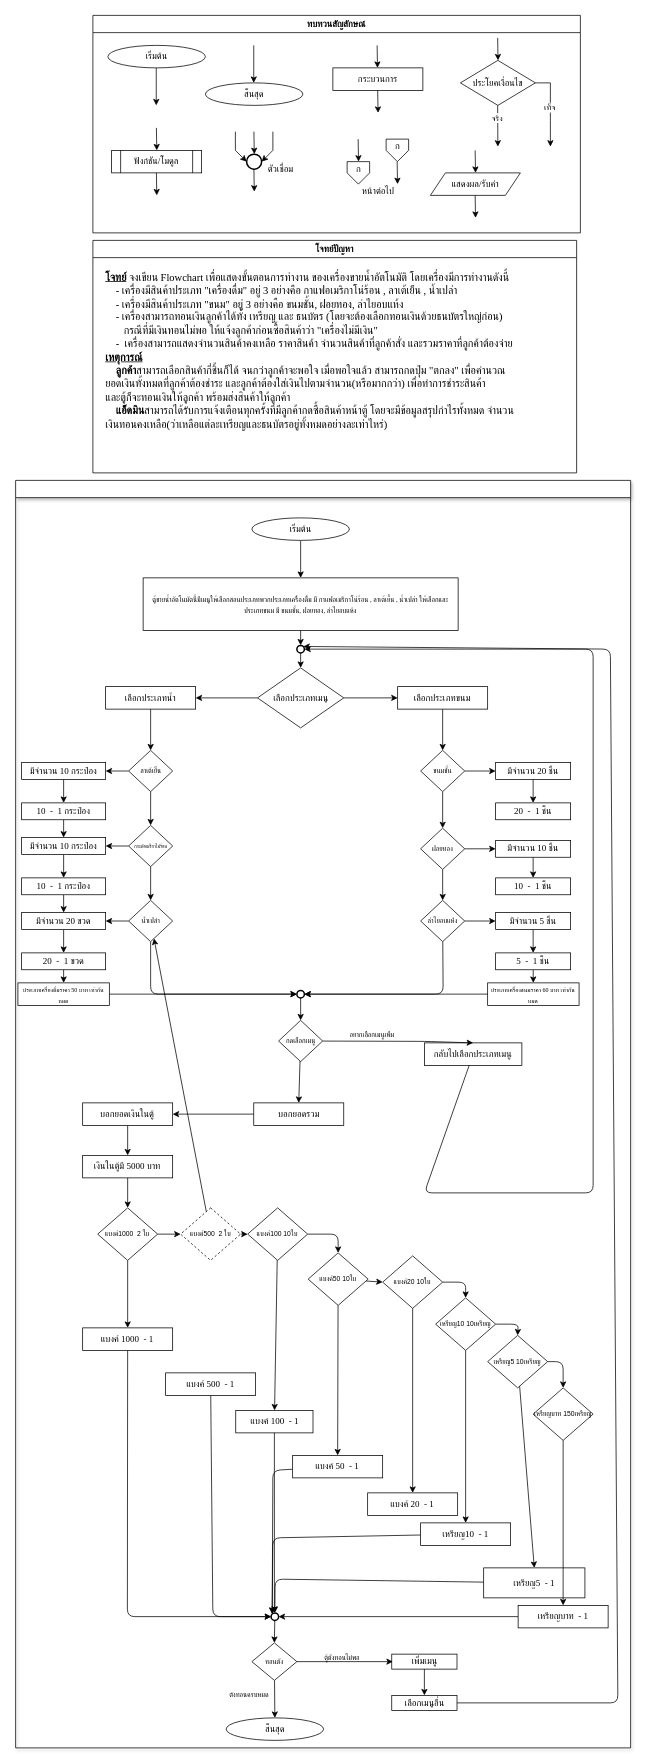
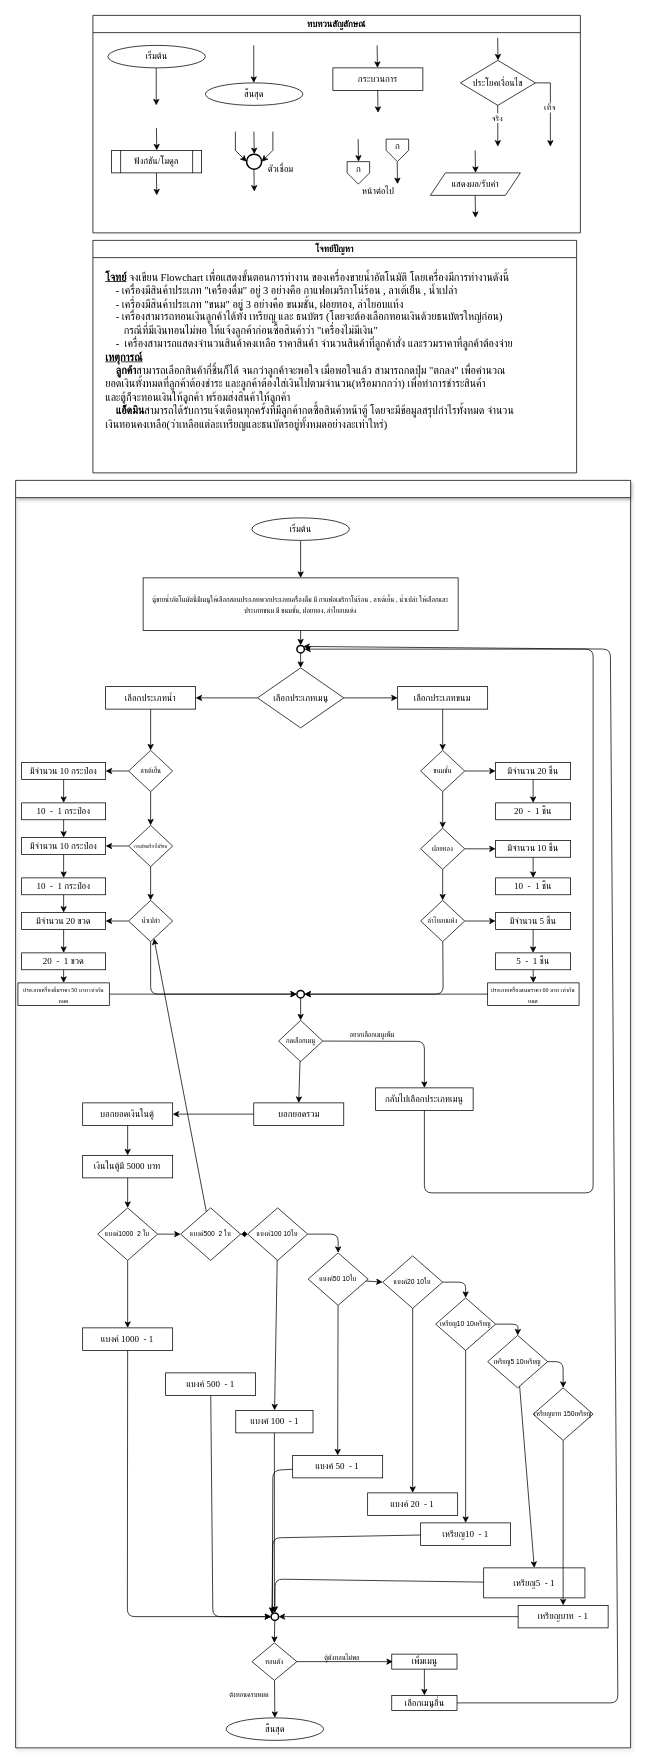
- <mxCell id="90" value="กลับไปเลือกประเภทเมนู" style="rounded=0;whiteSpace=wrap;html=1;fontFamily=Sarabun;fontSource=https%3A%2F%2Ffonts.googleapis.com%2Fcss%3Ffamily%3DSarabun;" parent="35" vertex="1"><mxGeometry x="545" y="750" width="130" height="30" as="geometry" /></mxCell>
+ <mxCell id="90" value="กลับไปเลือกประเภทเมนู" style="rounded=0;whiteSpace=wrap;html=1;fontFamily=Sarabun;fontSource=https%3A%2F%2Ffonts.googleapis.com%2Fcss%3Ffamily%3DSarabun;" parent="35" vertex="1"><mxGeometry x="480" y="810" width="130" height="30" as="geometry" /></mxCell>
- <mxCell id="109" value="&lt;font style=&quot;font-size: 9px;&quot;&gt;แบงค์500&amp;nbsp; 2 ใบ&lt;/font&gt;" style="rhombus;whiteSpace=wrap;html=1;fontSize=9;dashed=1;" parent="35" vertex="1"><mxGeometry x="220" y="970" width="80" height="70" as="geometry" /></mxCell>
+ <mxCell id="109" value="&lt;font style=&quot;font-size: 9px;&quot;&gt;แบงค์500&amp;nbsp; 2 ใบ&lt;/font&gt;" style="rhombus;whiteSpace=wrap;html=1;fontSize=9;" parent="35" vertex="1"><mxGeometry x="220" y="970" width="80" height="70" as="geometry" /></mxCell>
- <mxCell id="107" value="" style="edgeStyle=none;html=1;fontSize=9;" parent="35" source="109" target="112" edge="1"><mxGeometry relative="1" as="geometry" /></mxCell>
+ <mxCell id="107" value="" style="edgeStyle=none;html=1;fontSize=9;endArrow=diamond;" parent="35" source="109" target="112" edge="1"><mxGeometry relative="1" as="geometry" /></mxCell>
